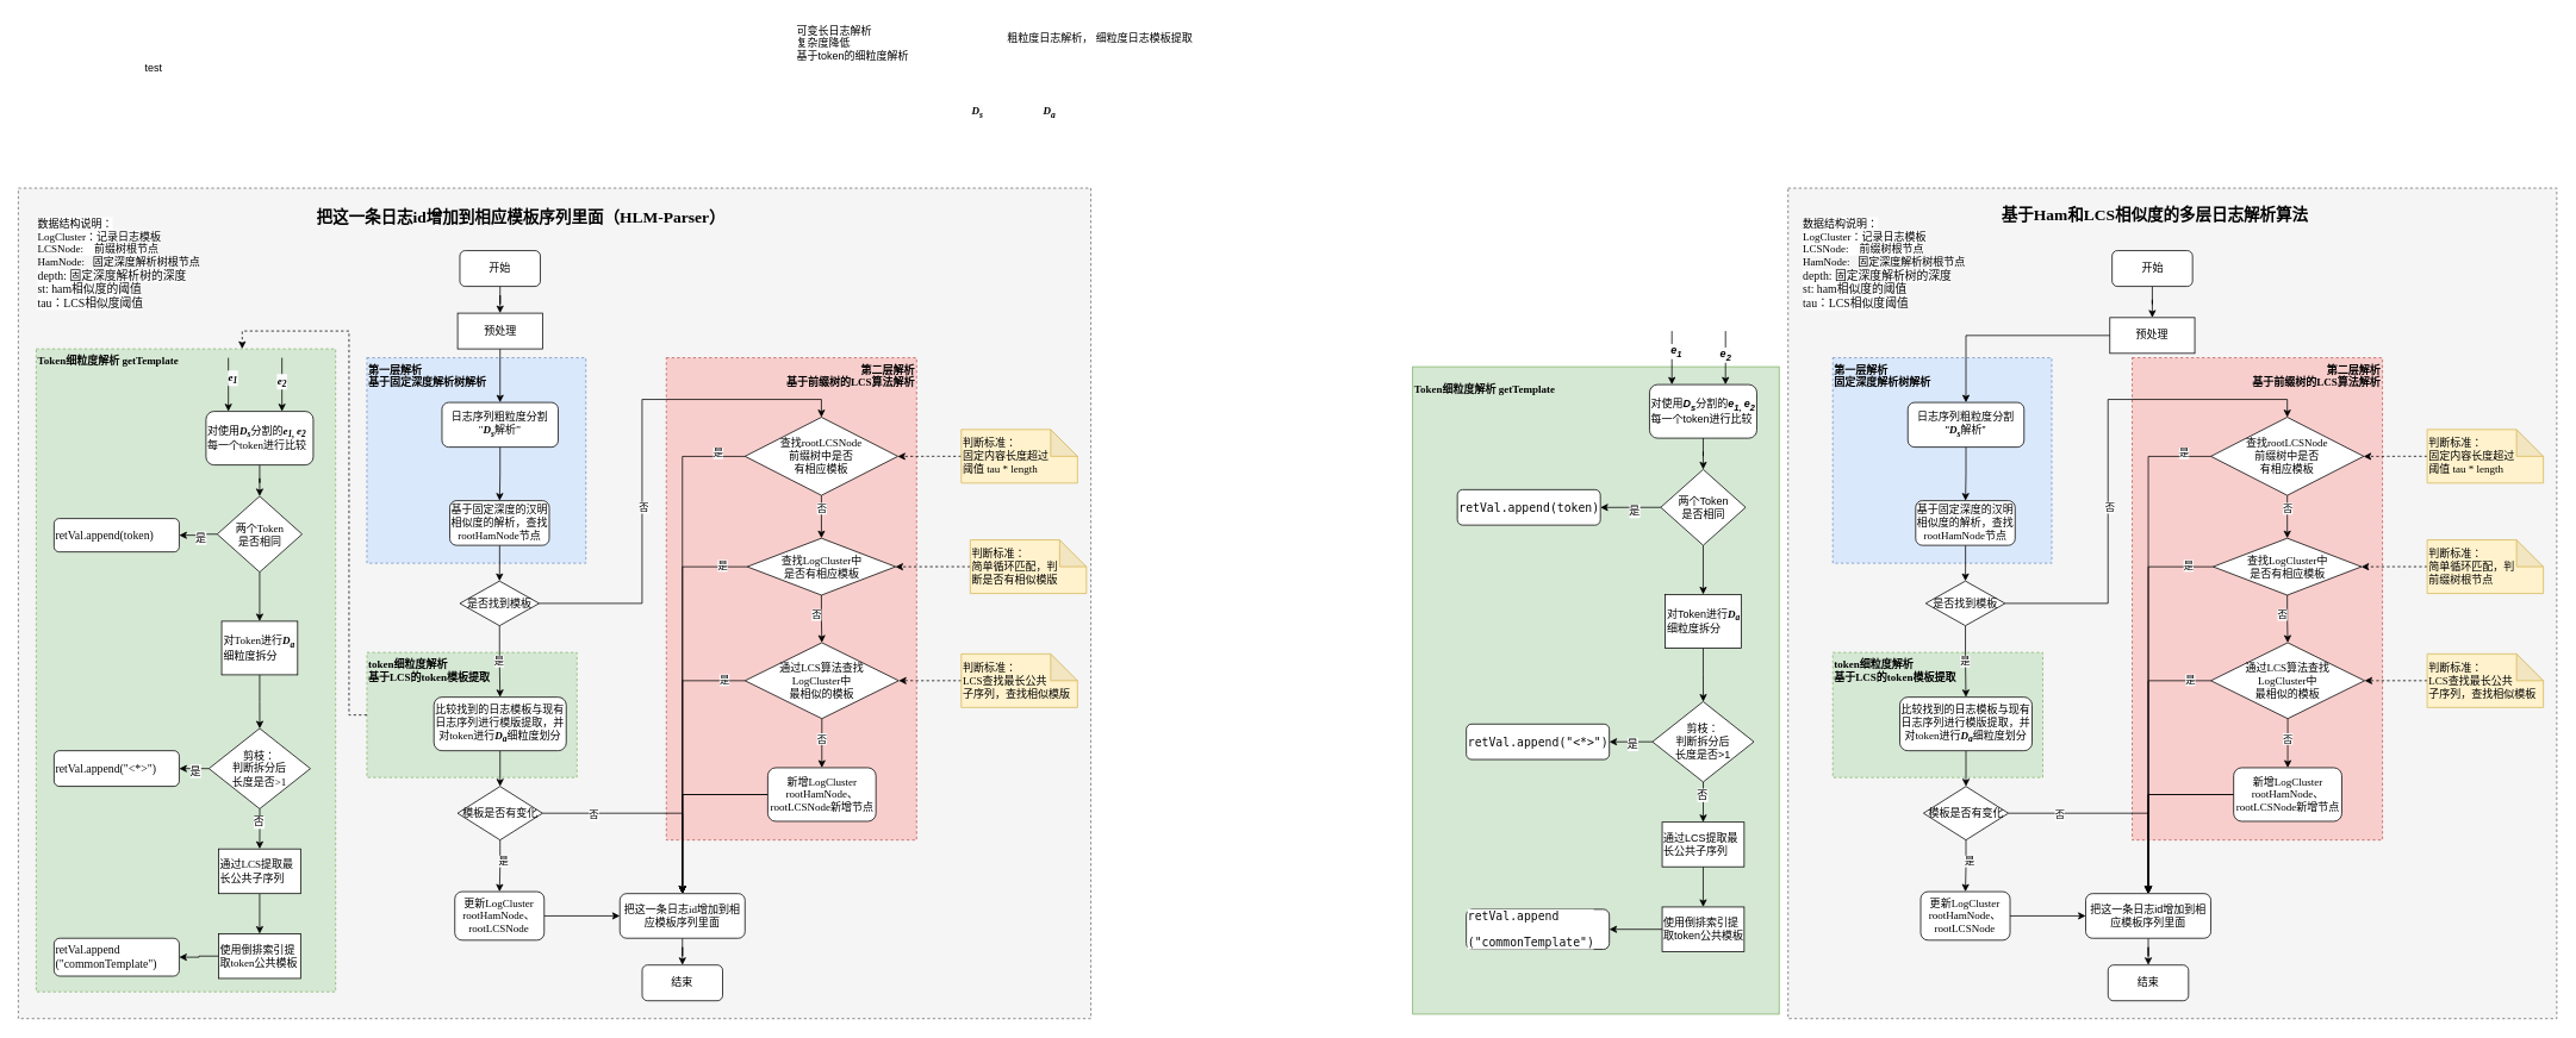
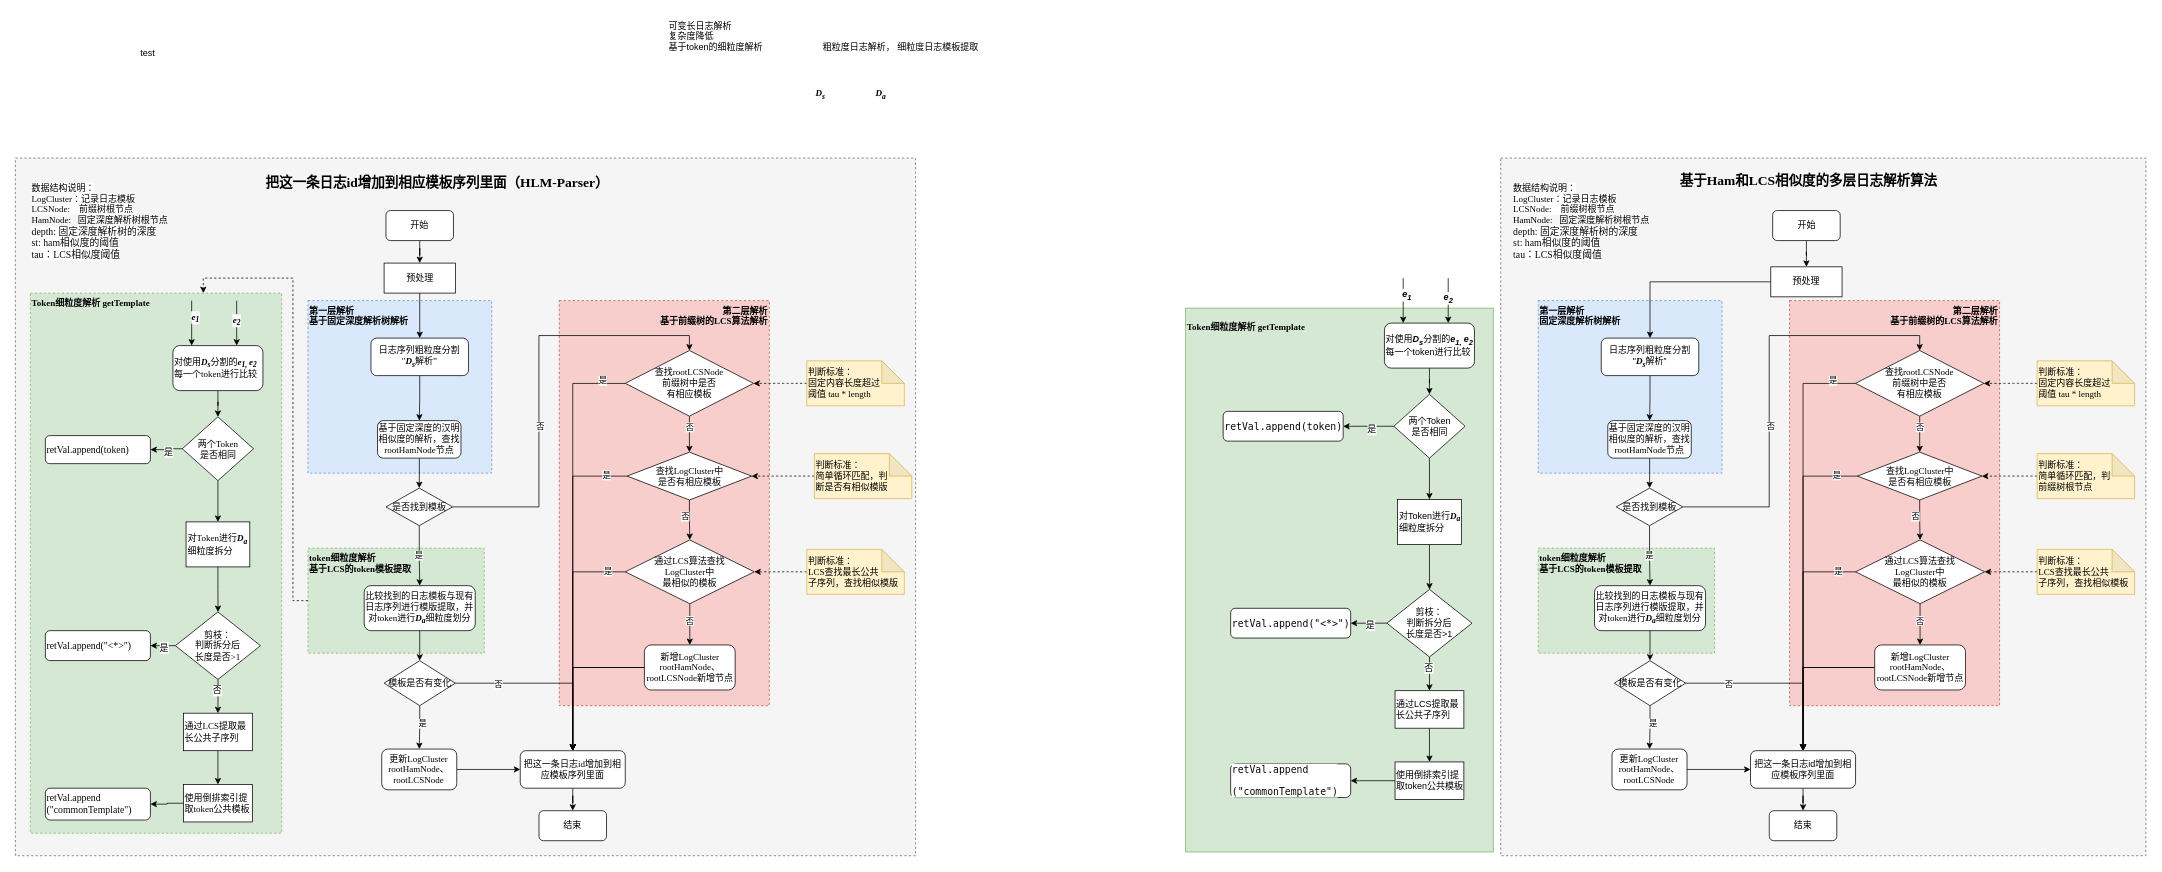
- <mxCell id="8" value="粗粒度日志解析， 细粒度日志模板提取" style="text;html=1;align=center;verticalAlign=middle;resizable=0;points=[];autosize=1;strokeColor=none;fillColor=none;" parent="1" vertex="1"><mxGeometry x="1115" y="28" width="230" height="30" as="geometry" /></mxCell>
+ <mxCell id="8" value="粗粒度日志解析， 细粒度日志模板提取" style="text;html=1;align=center;verticalAlign=middle;resizable=0;points=[];autosize=1;strokeColor=none;fillColor=none;" parent="1" vertex="1"><mxGeometry x="1085" y="48" width="230" height="30" as="geometry" /></mxCell>
- <mxCell id="173" value="test" style="text;html=1;align=center;verticalAlign=middle;resizable=0;points=[];autosize=1;strokeColor=none;fillColor=none;" parent="1" vertex="1"><mxGeometry x="152" y="63" width="37" height="26" as="geometry" /></mxCell>
+ <mxCell id="173" value="test" style="text;html=1;align=center;verticalAlign=middle;resizable=0;points=[];autosize=1;strokeColor=none;fillColor=none;" parent="1" vertex="1"><mxGeometry x="177" y="58" width="37" height="26" as="geometry" /></mxCell>
